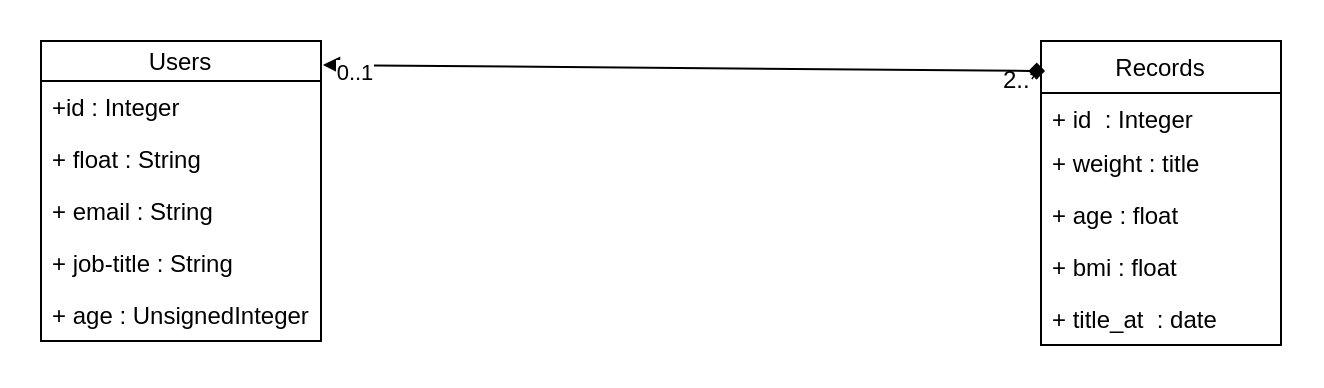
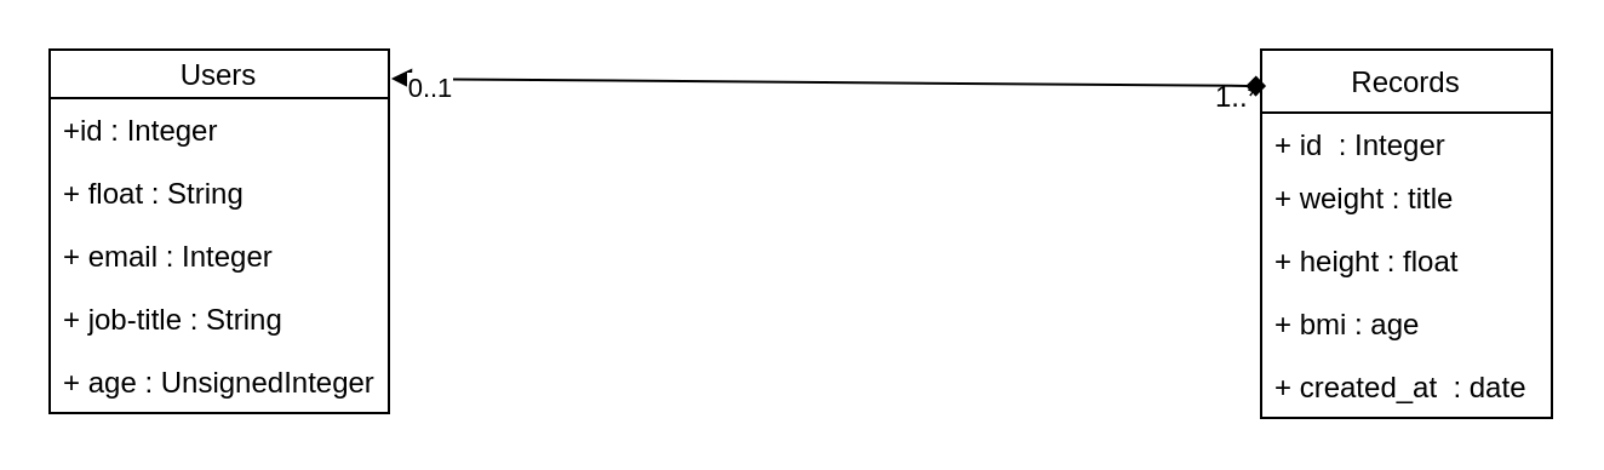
- <mxCell id="16" value="2..*" style="text;html=1;align=center;verticalAlign=middle;resizable=0;points=[];autosize=1;" vertex="1" parent="1"><mxGeometry x="495" y="30" width="30" height="20" as="geometry" /></mxCell>
+ <mxCell id="16" value="1..*" style="text;html=1;align=center;verticalAlign=middle;resizable=0;points=[];autosize=1;" vertex="1" parent="1"><mxGeometry x="495" y="30" width="30" height="20" as="geometry" /></mxCell>
- <mxCell id="5" value="+ email : String" style="text;strokeColor=none;fillColor=none;align=left;verticalAlign=top;spacingLeft=4;spacingRight=4;overflow=hidden;rotatable=0;points=[[0,0.5],[1,0.5]];portConstraint=eastwest;" vertex="1" parent="2"><mxGeometry y="72" width="140" height="26" as="geometry" /></mxCell>
+ <mxCell id="5" value="+ email : Integer" style="text;strokeColor=none;fillColor=none;align=left;verticalAlign=top;spacingLeft=4;spacingRight=4;overflow=hidden;rotatable=0;points=[[0,0.5],[1,0.5]];portConstraint=eastwest;" vertex="1" parent="2"><mxGeometry y="72" width="140" height="26" as="geometry" /></mxCell>
- <mxCell id="11" value="+ age : float" style="text;strokeColor=none;fillColor=none;align=left;verticalAlign=top;spacingLeft=4;spacingRight=4;overflow=hidden;rotatable=0;points=[[0,0.5],[1,0.5]];portConstraint=eastwest;" vertex="1" parent="8"><mxGeometry y="74" width="120" height="26" as="geometry" /></mxCell>
+ <mxCell id="11" value="+ height : float" style="text;strokeColor=none;fillColor=none;align=left;verticalAlign=top;spacingLeft=4;spacingRight=4;overflow=hidden;rotatable=0;points=[[0,0.5],[1,0.5]];portConstraint=eastwest;" vertex="1" parent="8"><mxGeometry y="74" width="120" height="26" as="geometry" /></mxCell>
- <mxCell id="12" value="+ bmi : float" style="text;strokeColor=none;fillColor=none;align=left;verticalAlign=top;spacingLeft=4;spacingRight=4;overflow=hidden;rotatable=0;points=[[0,0.5],[1,0.5]];portConstraint=eastwest;" vertex="1" parent="8"><mxGeometry y="100" width="120" height="26" as="geometry" /></mxCell>
+ <mxCell id="12" value="+ bmi : age" style="text;strokeColor=none;fillColor=none;align=left;verticalAlign=top;spacingLeft=4;spacingRight=4;overflow=hidden;rotatable=0;points=[[0,0.5],[1,0.5]];portConstraint=eastwest;" vertex="1" parent="8"><mxGeometry y="100" width="120" height="26" as="geometry" /></mxCell>
- <mxCell id="13" value="+ title_at  : date" style="text;strokeColor=none;fillColor=none;align=left;verticalAlign=top;spacingLeft=4;spacingRight=4;overflow=hidden;rotatable=0;points=[[0,0.5],[1,0.5]];portConstraint=eastwest;" vertex="1" parent="8"><mxGeometry y="126" width="120" height="26" as="geometry" /></mxCell>
+ <mxCell id="13" value="+ created_at  : date" style="text;strokeColor=none;fillColor=none;align=left;verticalAlign=top;spacingLeft=4;spacingRight=4;overflow=hidden;rotatable=0;points=[[0,0.5],[1,0.5]];portConstraint=eastwest;" vertex="1" parent="8"><mxGeometry y="126" width="120" height="26" as="geometry" /></mxCell>
